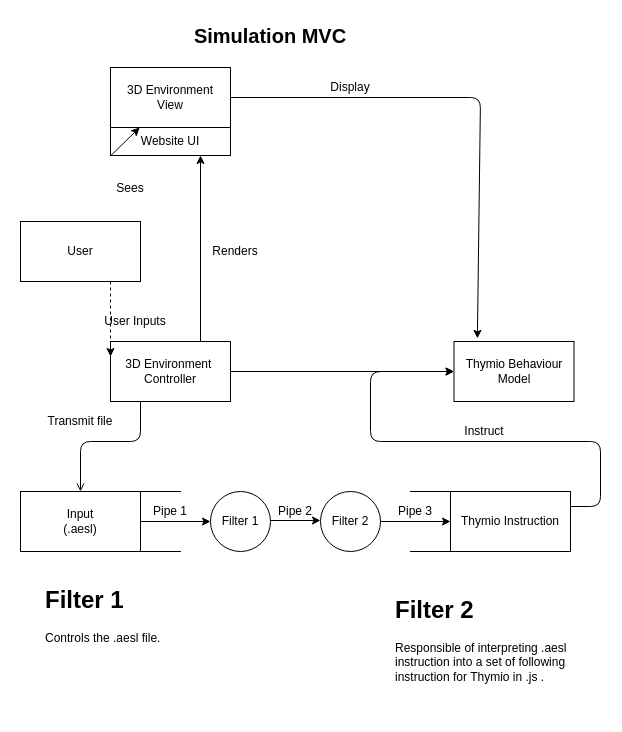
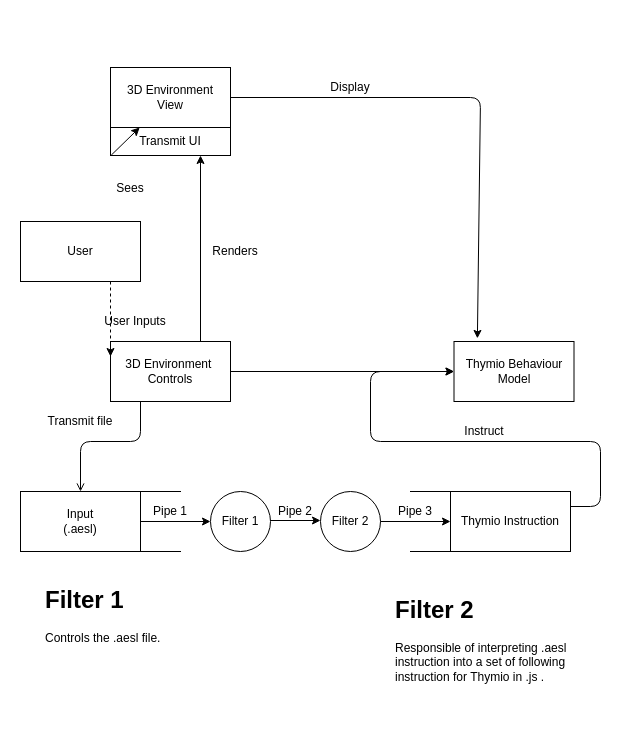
- <mxCell id="28" value="Simulation MVC" style="text;html=1;strokeColor=none;fillColor=none;align=center;verticalAlign=middle;whiteSpace=wrap;rounded=0;fontSize=20;fontStyle=1" parent="1" vertex="1"><mxGeometry x="130" y="20" width="280" height="30" as="geometry" /></mxCell>
- <mxCell id="6" value="Website UI" style="rounded=0;whiteSpace=wrap;html=1;" parent="1" vertex="1"><mxGeometry x="110" y="127" width="120" height="28" as="geometry" /></mxCell>
+ <mxCell id="6" value="Transmit UI" style="rounded=0;whiteSpace=wrap;html=1;" parent="1" vertex="1"><mxGeometry x="110" y="127" width="120" height="28" as="geometry" /></mxCell>
- <mxCell id="4" value="3D Environment&amp;nbsp; Controller" style="rounded=0;whiteSpace=wrap;html=1;" parent="1" vertex="1"><mxGeometry x="110" y="341" width="120" height="60" as="geometry" /></mxCell>
+ <mxCell id="4" value="3D Environment&amp;nbsp; Controls" style="rounded=0;whiteSpace=wrap;html=1;" parent="1" vertex="1"><mxGeometry x="110" y="341" width="120" height="60" as="geometry" /></mxCell>
